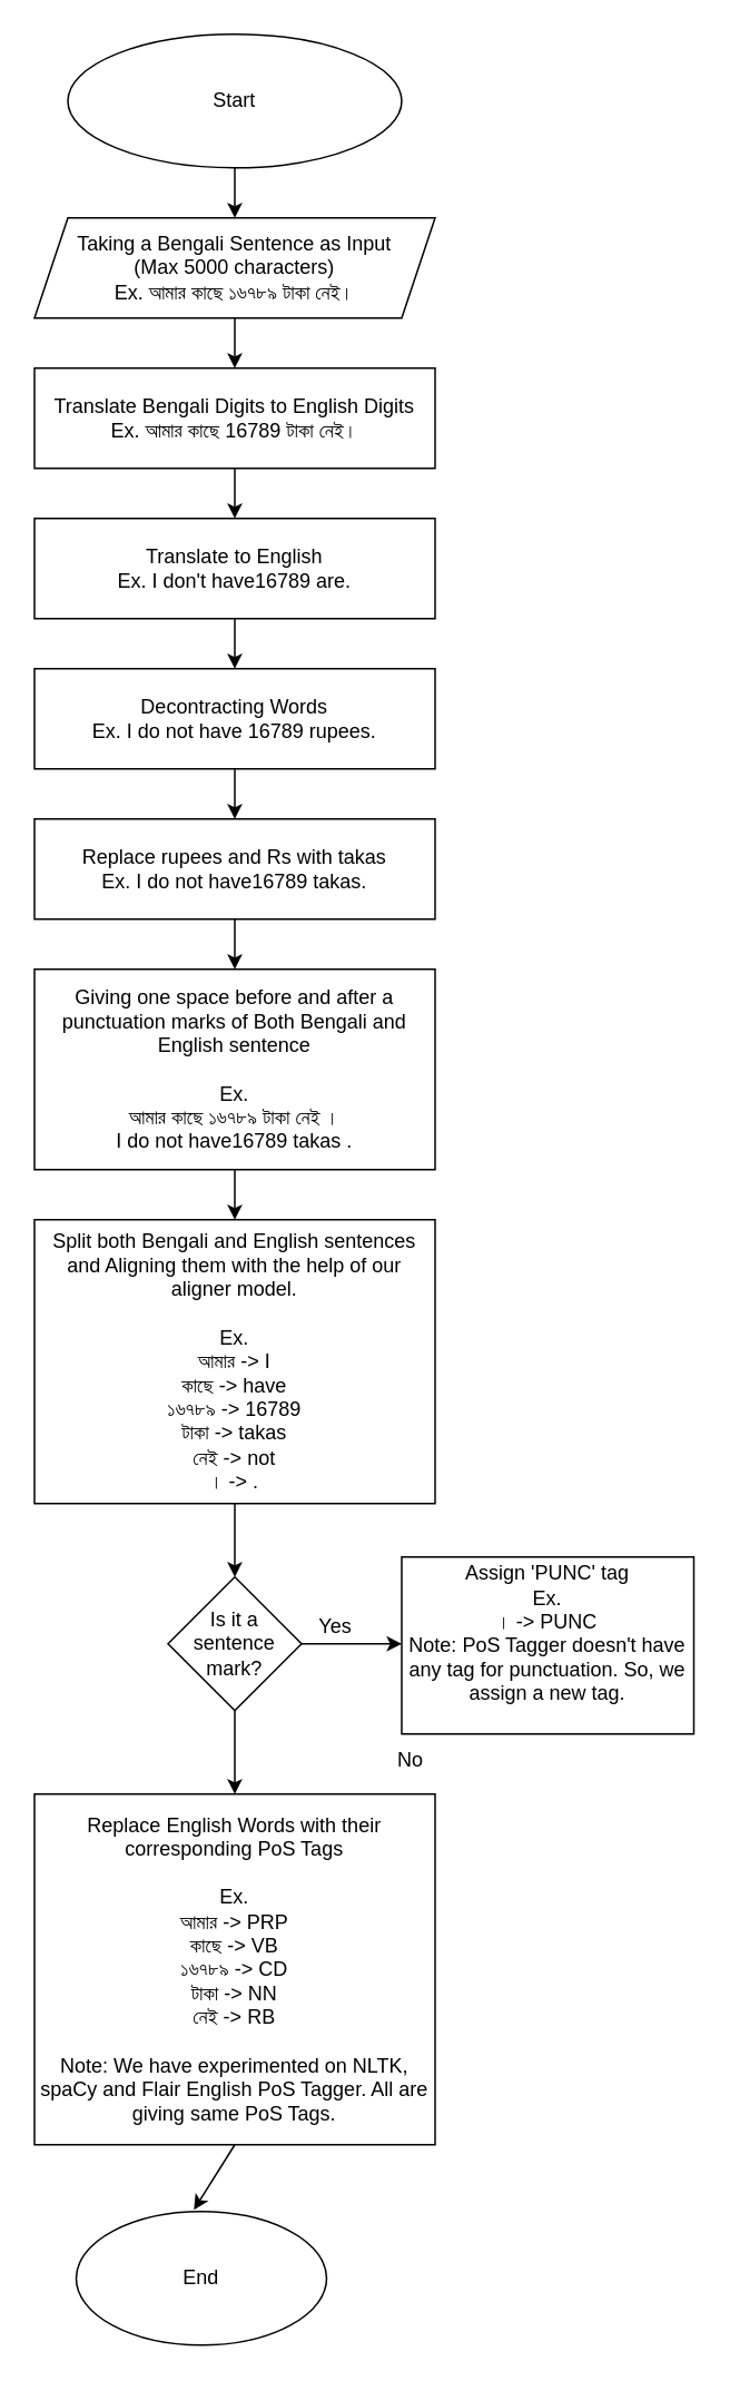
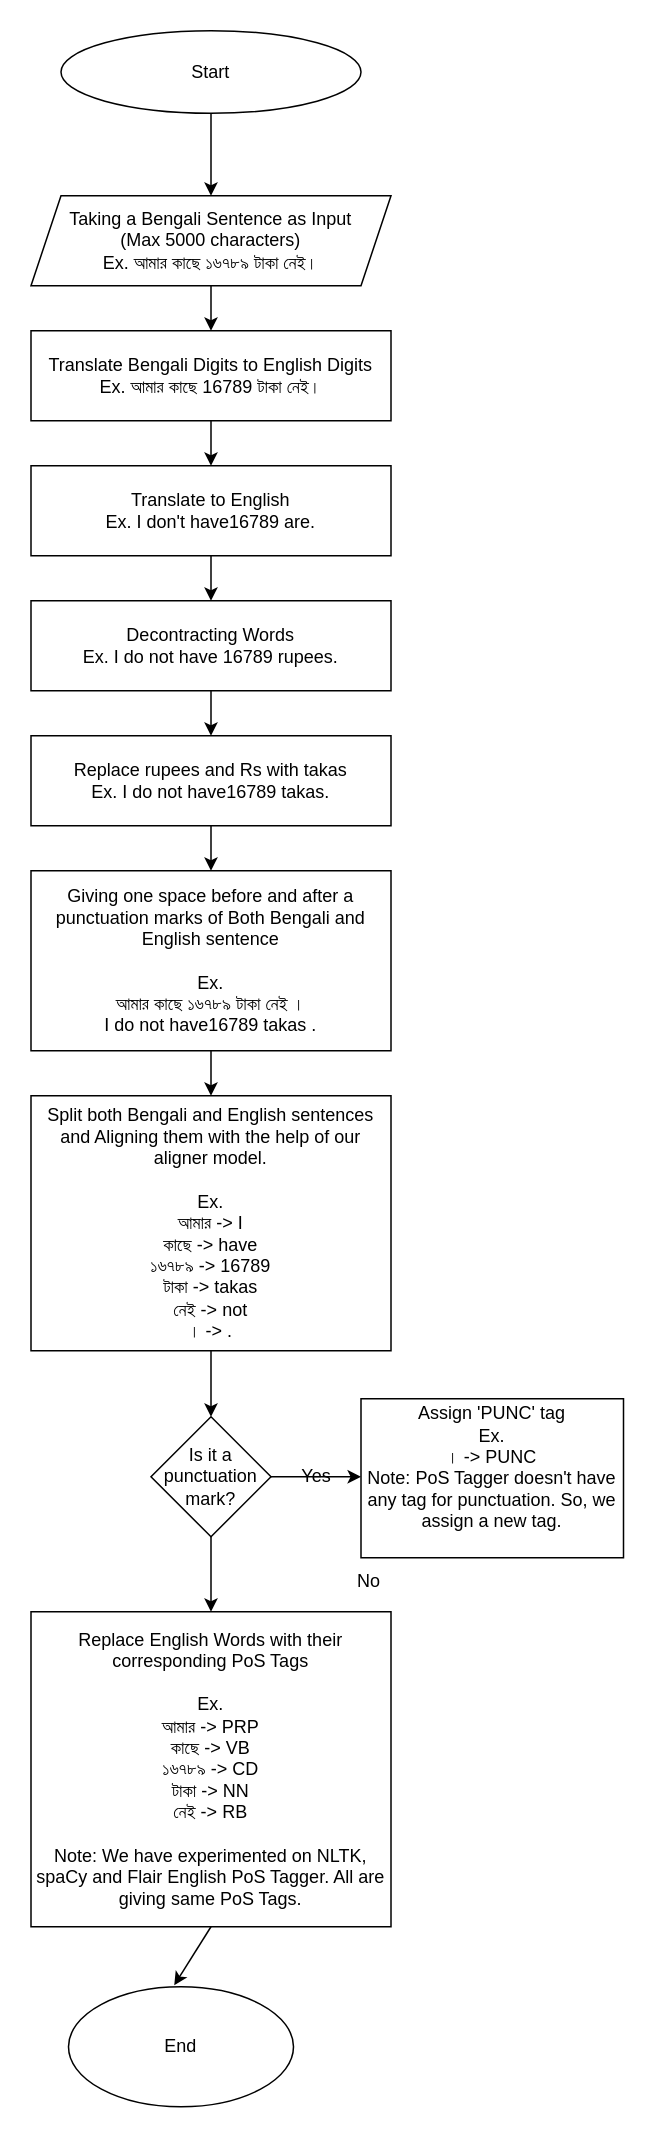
- <mxCell id="3" value="Start" style="ellipse;whiteSpace=wrap;html=1;" vertex="1" parent="1"><mxGeometry x="40" y="20" width="200" height="80" as="geometry" /></mxCell>
+ <mxCell id="3" value="Start" style="ellipse;whiteSpace=wrap;html=1;" vertex="1" parent="1"><mxGeometry x="40" y="20" width="200" height="55" as="geometry" /></mxCell>
- <mxCell id="24" value="Yes" style="text;html=1;align=center;verticalAlign=middle;resizable=0;points=[];autosize=1;strokeColor=none;fillColor=none;" vertex="1" parent="1"><mxGeometry x="180" y="964" width="40" height="20" as="geometry" /></mxCell>
+ <mxCell id="24" value="Yes" style="text;html=1;align=center;verticalAlign=middle;resizable=0;points=[];autosize=1;strokeColor=none;fillColor=none;" vertex="1" parent="1"><mxGeometry x="190" y="974" width="40" height="20" as="geometry" /></mxCell>
- <mxCell id="22" value="Is it a sentence mark?" style="rhombus;whiteSpace=wrap;html=1;" vertex="1" parent="1"><mxGeometry x="100" y="944" width="80" height="80" as="geometry" /></mxCell>
+ <mxCell id="22" value="Is it a punctuation mark?" style="rhombus;whiteSpace=wrap;html=1;" vertex="1" parent="1"><mxGeometry x="100" y="944" width="80" height="80" as="geometry" /></mxCell>
